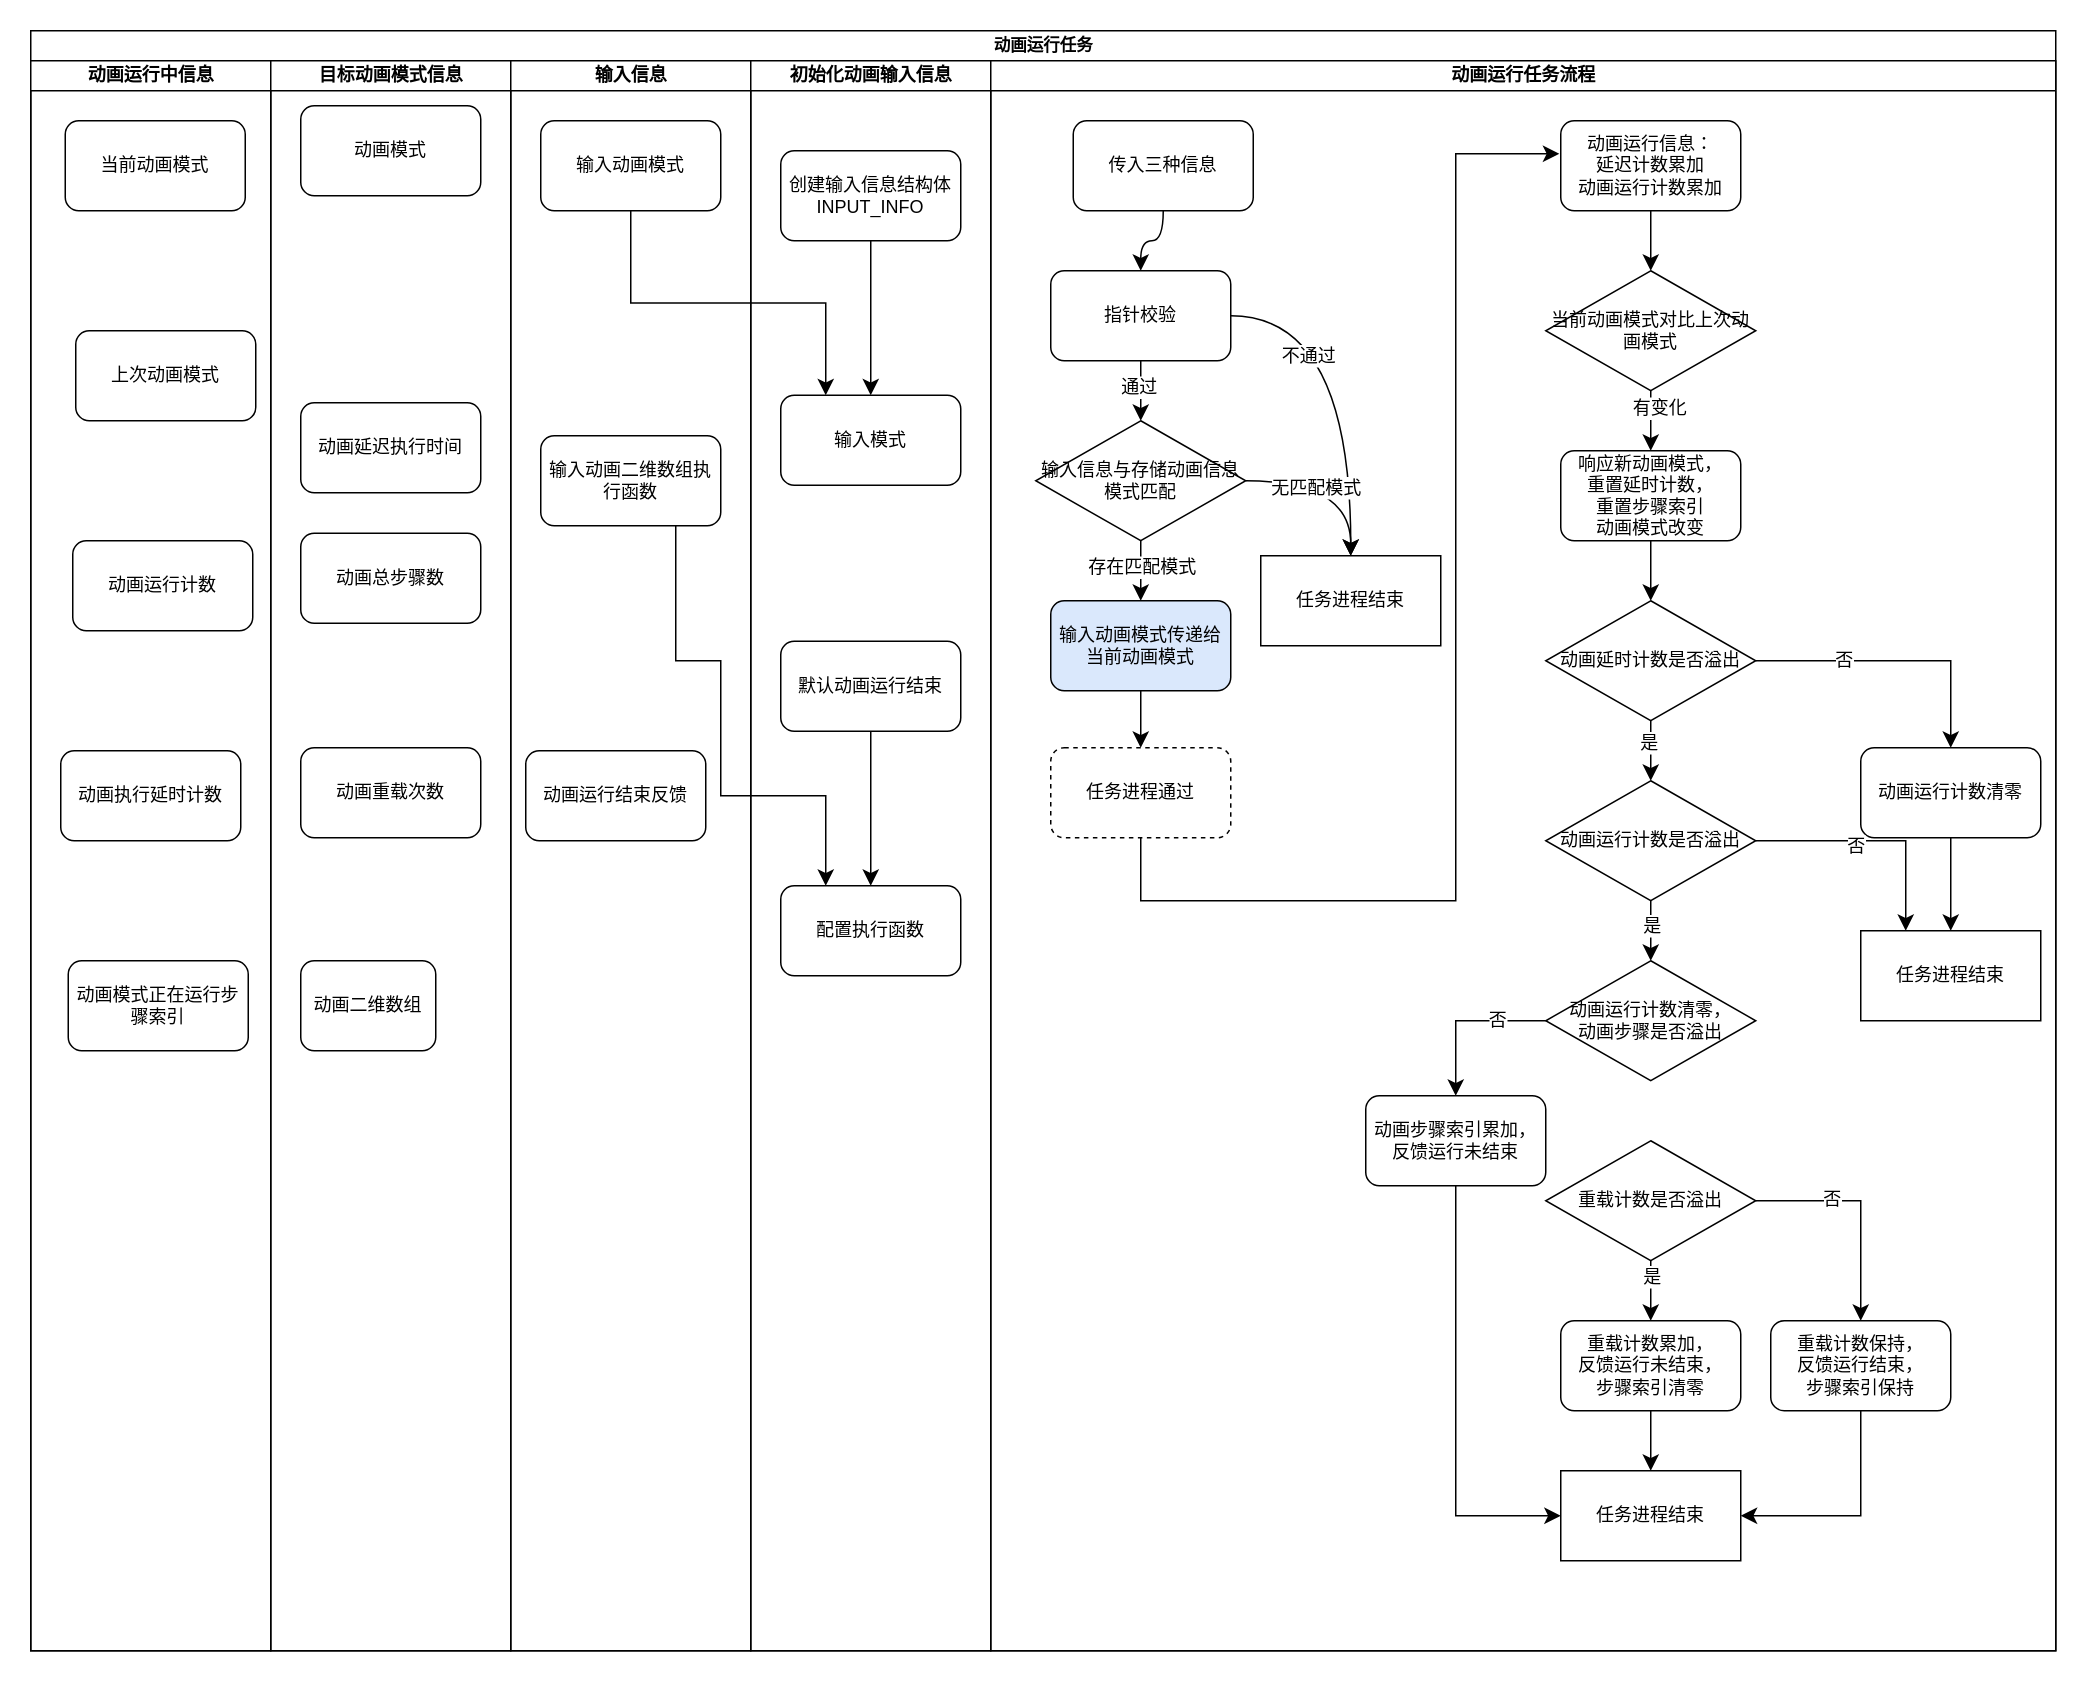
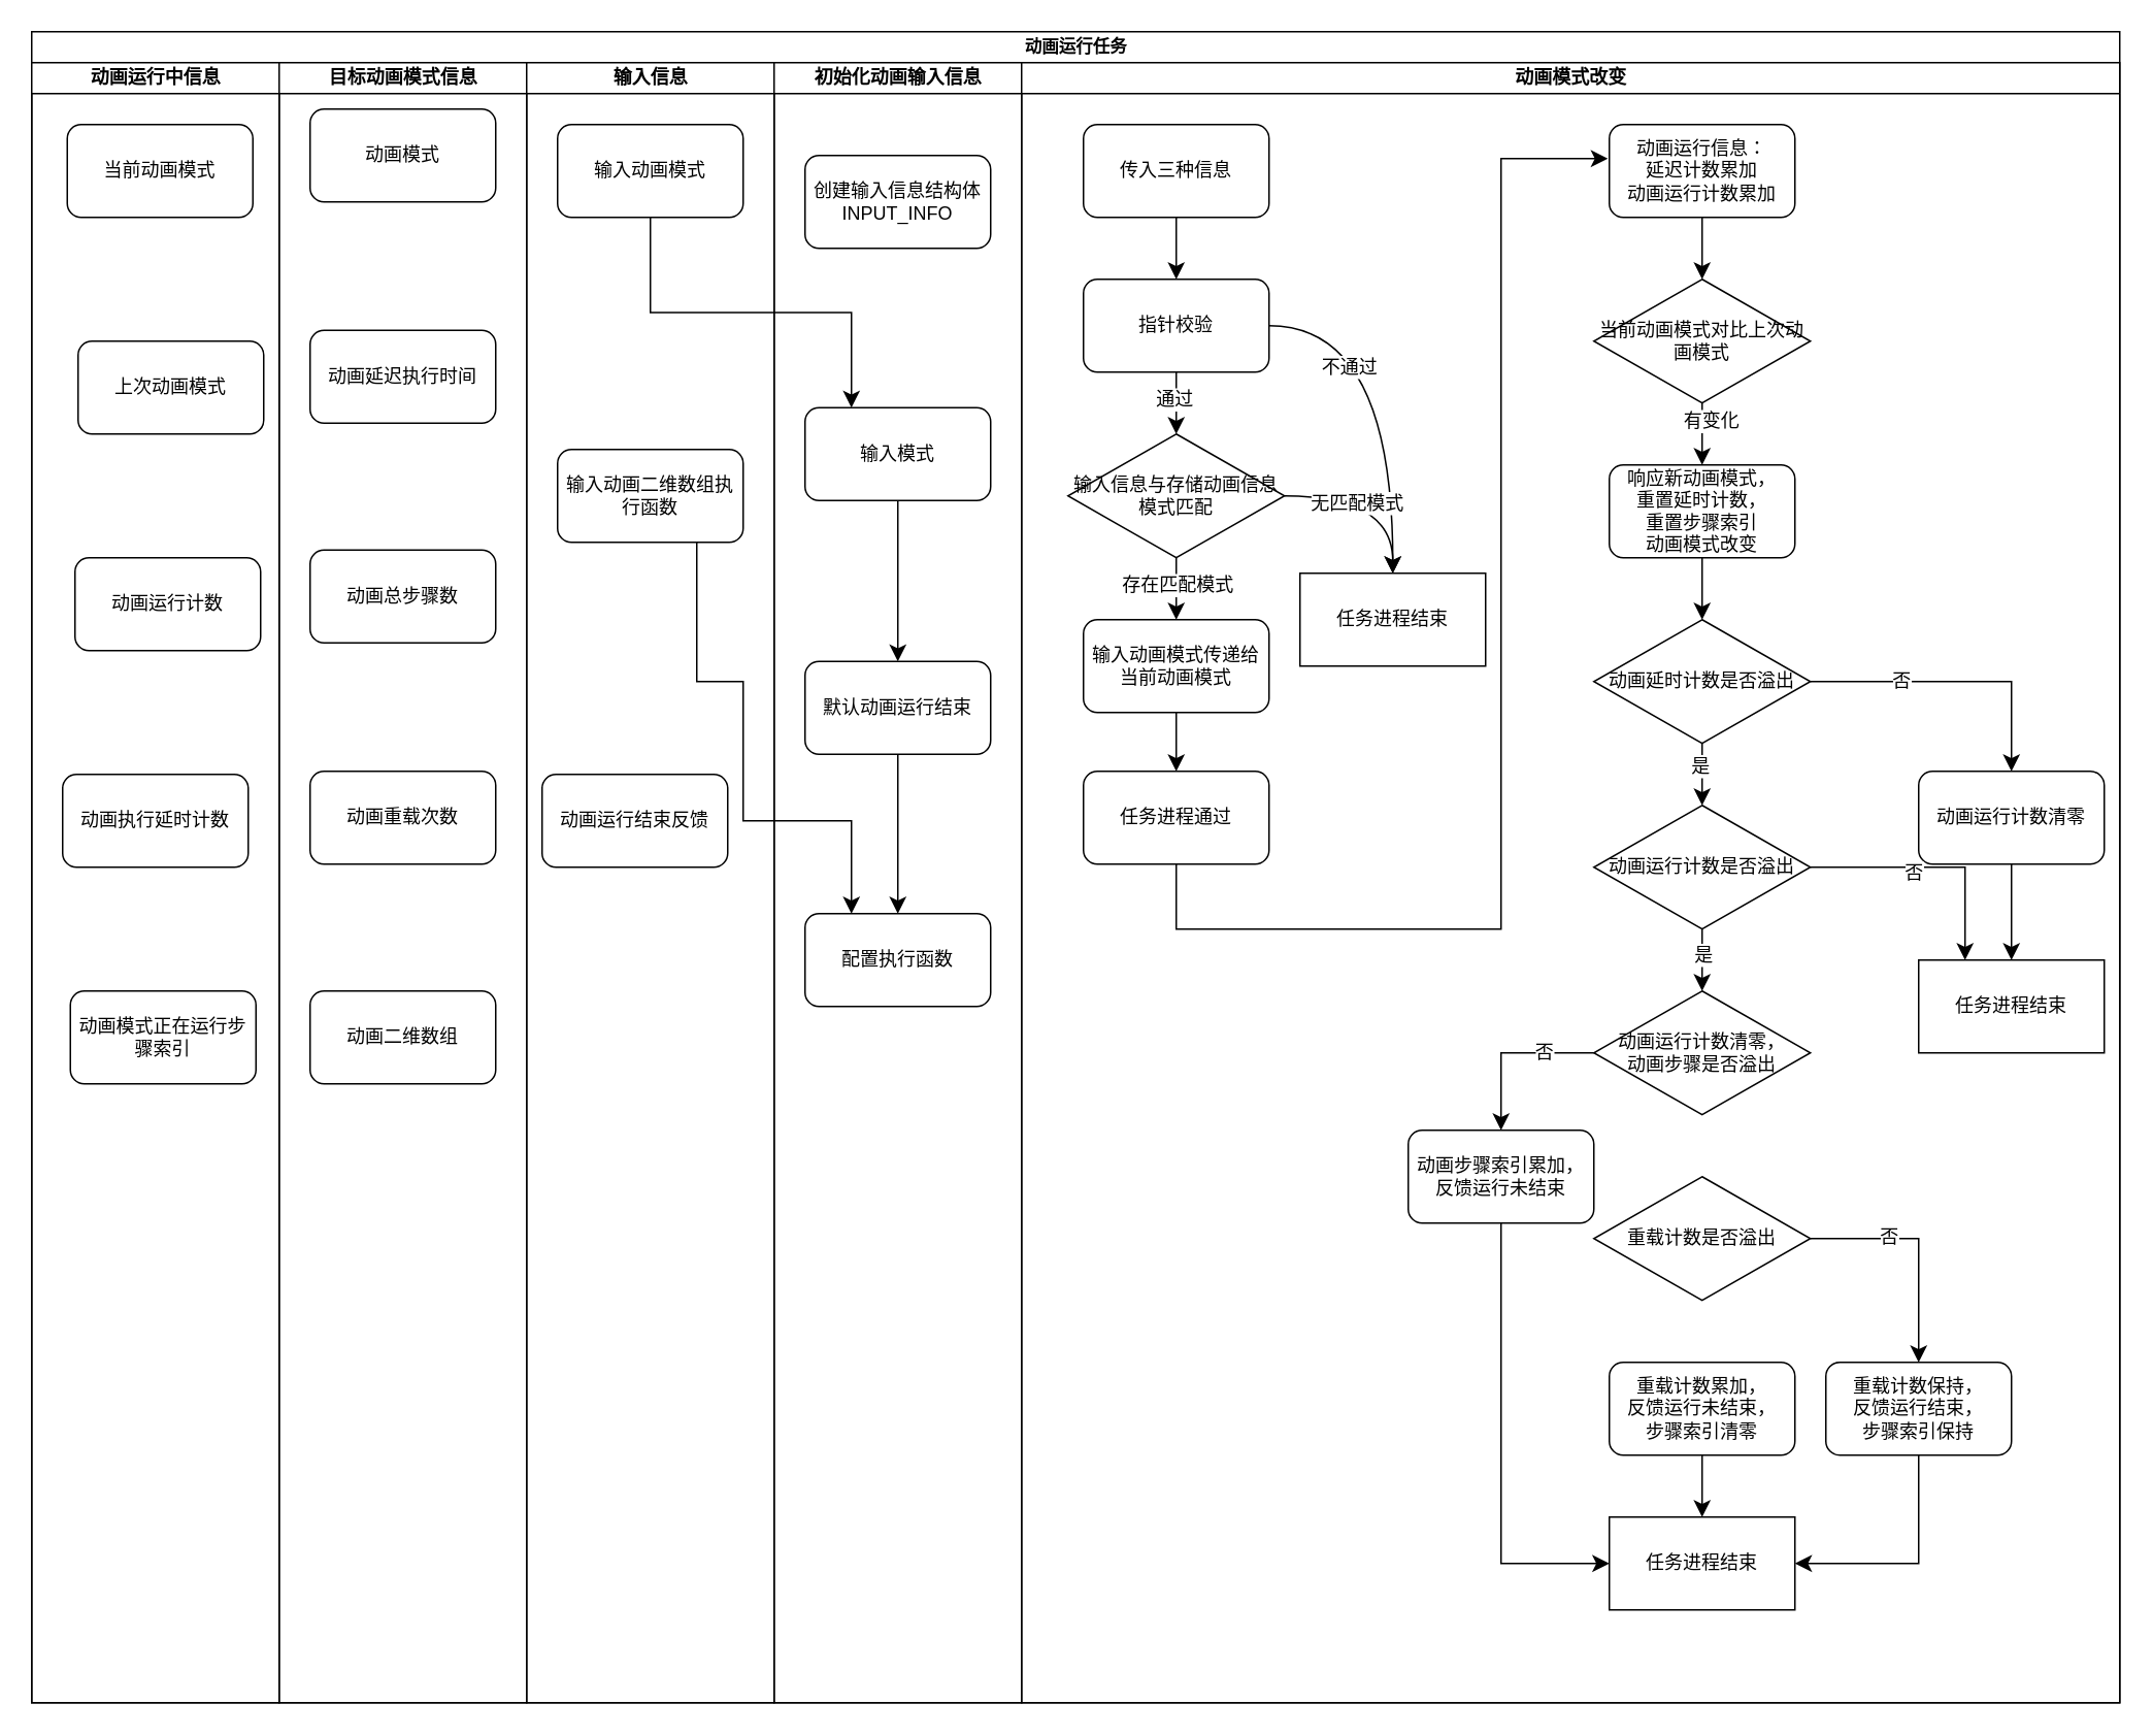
- <mxCell id="29" value="动画运行任务流程" style="swimlane;html=1;startSize=20;" parent="2" vertex="1"><mxGeometry x="640" y="20" width="710" height="1060" as="geometry" /></mxCell>
+ <mxCell id="29" value="动画模式改变" style="swimlane;html=1;startSize=20;" parent="2" vertex="1"><mxGeometry x="640" y="20" width="710" height="1060" as="geometry" /></mxCell>
- <mxCell id="31" value="传入三种信息" style="rounded=1;whiteSpace=wrap;html=1;fontFamily=Helvetica;fontSize=12;fontColor=default;labelBackgroundColor=default;" vertex="1" parent="29"><mxGeometry x="55" y="40" width="120" height="60" as="geometry" /></mxCell>
+ <mxCell id="31" value="传入三种信息" style="rounded=1;whiteSpace=wrap;html=1;fontFamily=Helvetica;fontSize=12;fontColor=default;labelBackgroundColor=default;" vertex="1" parent="29"><mxGeometry x="40" y="40" width="120" height="60" as="geometry" /></mxCell>
- <mxCell id="20" value="" style="edgeStyle=none;curved=1;rounded=0;orthogonalLoop=1;jettySize=auto;html=1;fontSize=12;startSize=8;endSize=8;" edge="1" parent="19" source="21" target="23"><mxGeometry relative="1" as="geometry" /></mxCell>
- <mxCell id="11" value="动画延迟执行时间" style="rounded=1;whiteSpace=wrap;html=1;" vertex="1" parent="9"><mxGeometry x="20" y="228" width="120" height="60" as="geometry" /></mxCell>
+ <mxCell id="11" value="动画延迟执行时间" style="rounded=1;whiteSpace=wrap;html=1;" vertex="1" parent="9"><mxGeometry x="20" y="173" width="120" height="60" as="geometry" /></mxCell>
+ <mxCell id="22" value="" style="edgeStyle=none;curved=1;rounded=0;orthogonalLoop=1;jettySize=auto;html=1;fontSize=12;startSize=8;endSize=8;" edge="1" parent="19" source="23" target="25"><mxGeometry relative="1" as="geometry" /></mxCell>
- <mxCell id="43" value="输入动画模式传递给当前动画模式" style="rounded=1;whiteSpace=wrap;html=1;labelBackgroundColor=none;labelBorderColor=none;fillColor=#dae8fc;" vertex="1" parent="29"><mxGeometry x="40" y="360" width="120" height="60" as="geometry" /></mxCell>
+ <mxCell id="43" value="输入动画模式传递给当前动画模式" style="rounded=1;whiteSpace=wrap;html=1;labelBackgroundColor=none;labelBorderColor=none;" vertex="1" parent="29"><mxGeometry x="40" y="360" width="120" height="60" as="geometry" /></mxCell>
- <mxCell id="46" value="任务进程通过" style="rounded=1;whiteSpace=wrap;html=1;fontFamily=Helvetica;fontSize=12;fontColor=default;labelBackgroundColor=default;glass=0;dashed=1;" vertex="1" parent="29"><mxGeometry x="40" y="458" width="120" height="60" as="geometry" /></mxCell>
+ <mxCell id="46" value="任务进程通过" style="rounded=1;whiteSpace=wrap;html=1;fontFamily=Helvetica;fontSize=12;fontColor=default;labelBackgroundColor=default;glass=0;" vertex="1" parent="29"><mxGeometry x="40" y="458" width="120" height="60" as="geometry" /></mxCell>
- <mxCell id="14" value="动画二维数组" style="rounded=1;whiteSpace=wrap;html=1;" vertex="1" parent="9"><mxGeometry x="20" y="600" width="90" height="60" as="geometry" /></mxCell>
+ <mxCell id="14" value="动画二维数组" style="rounded=1;whiteSpace=wrap;html=1;" vertex="1" parent="9"><mxGeometry x="20" y="600" width="120" height="60" as="geometry" /></mxCell>
- <mxCell id="73" value="" style="edgeStyle=orthogonalEdgeStyle;rounded=0;orthogonalLoop=1;jettySize=auto;html=1;strokeColor=default;align=center;verticalAlign=middle;fontFamily=Helvetica;fontSize=12;fontColor=default;labelBackgroundColor=default;startSize=8;endArrow=classic;endSize=8;" edge="1" parent="29" source="77" target="79"><mxGeometry relative="1" as="geometry" /></mxCell>
- <mxCell id="74" value="是" style="edgeLabel;html=1;align=center;verticalAlign=middle;resizable=0;points=[];fontSize=12;fontFamily=Helvetica;fontColor=default;labelBackgroundColor=default;" vertex="1" connectable="0" parent="73"><mxGeometry x="0.123" relative="1" as="geometry"><mxPoint y="-12" as="offset" /></mxGeometry></mxCell>
